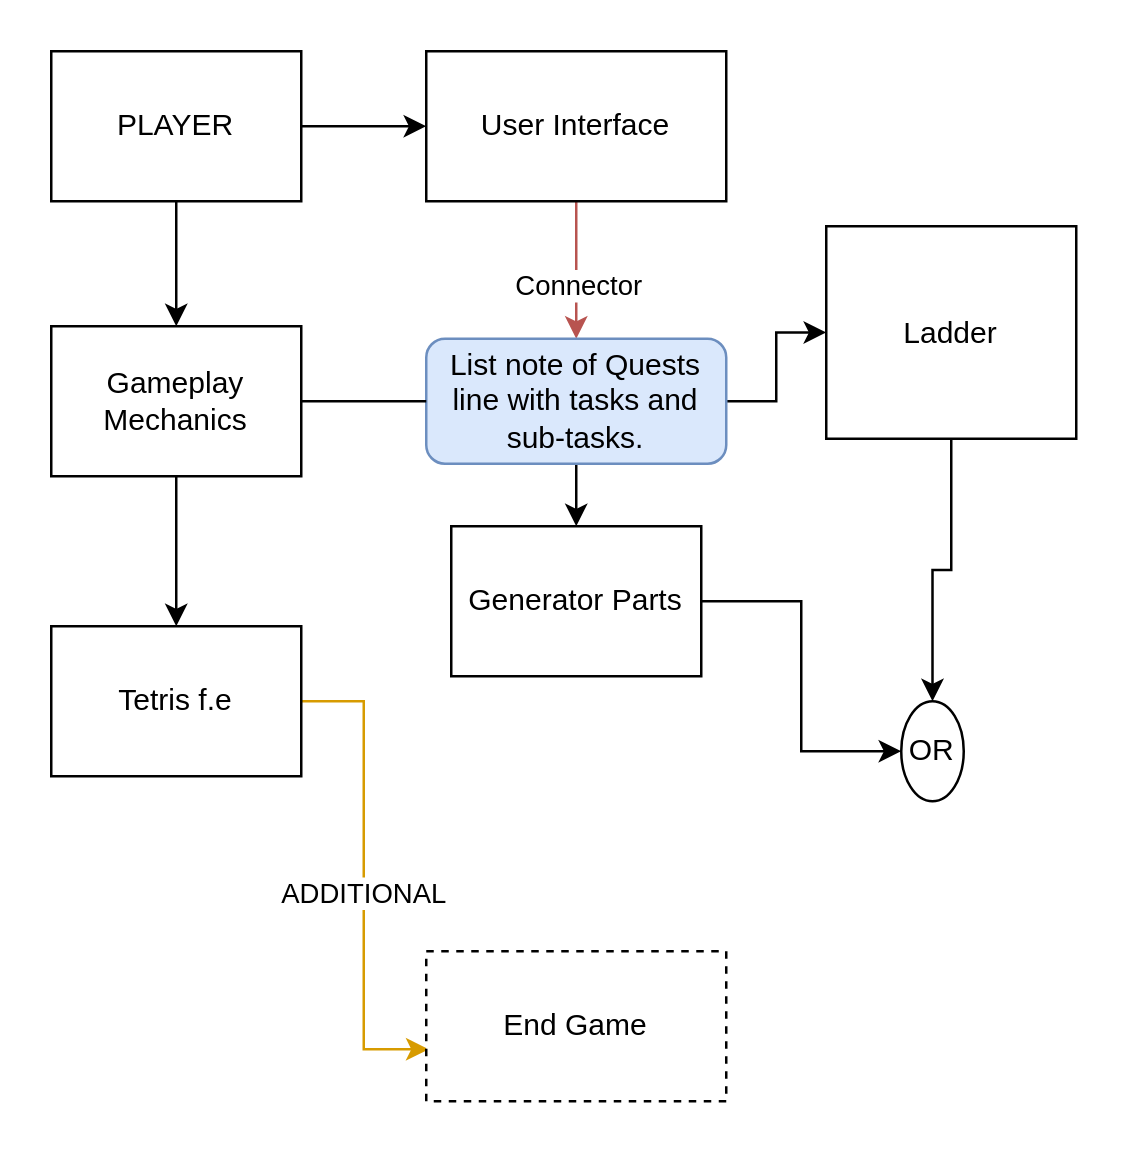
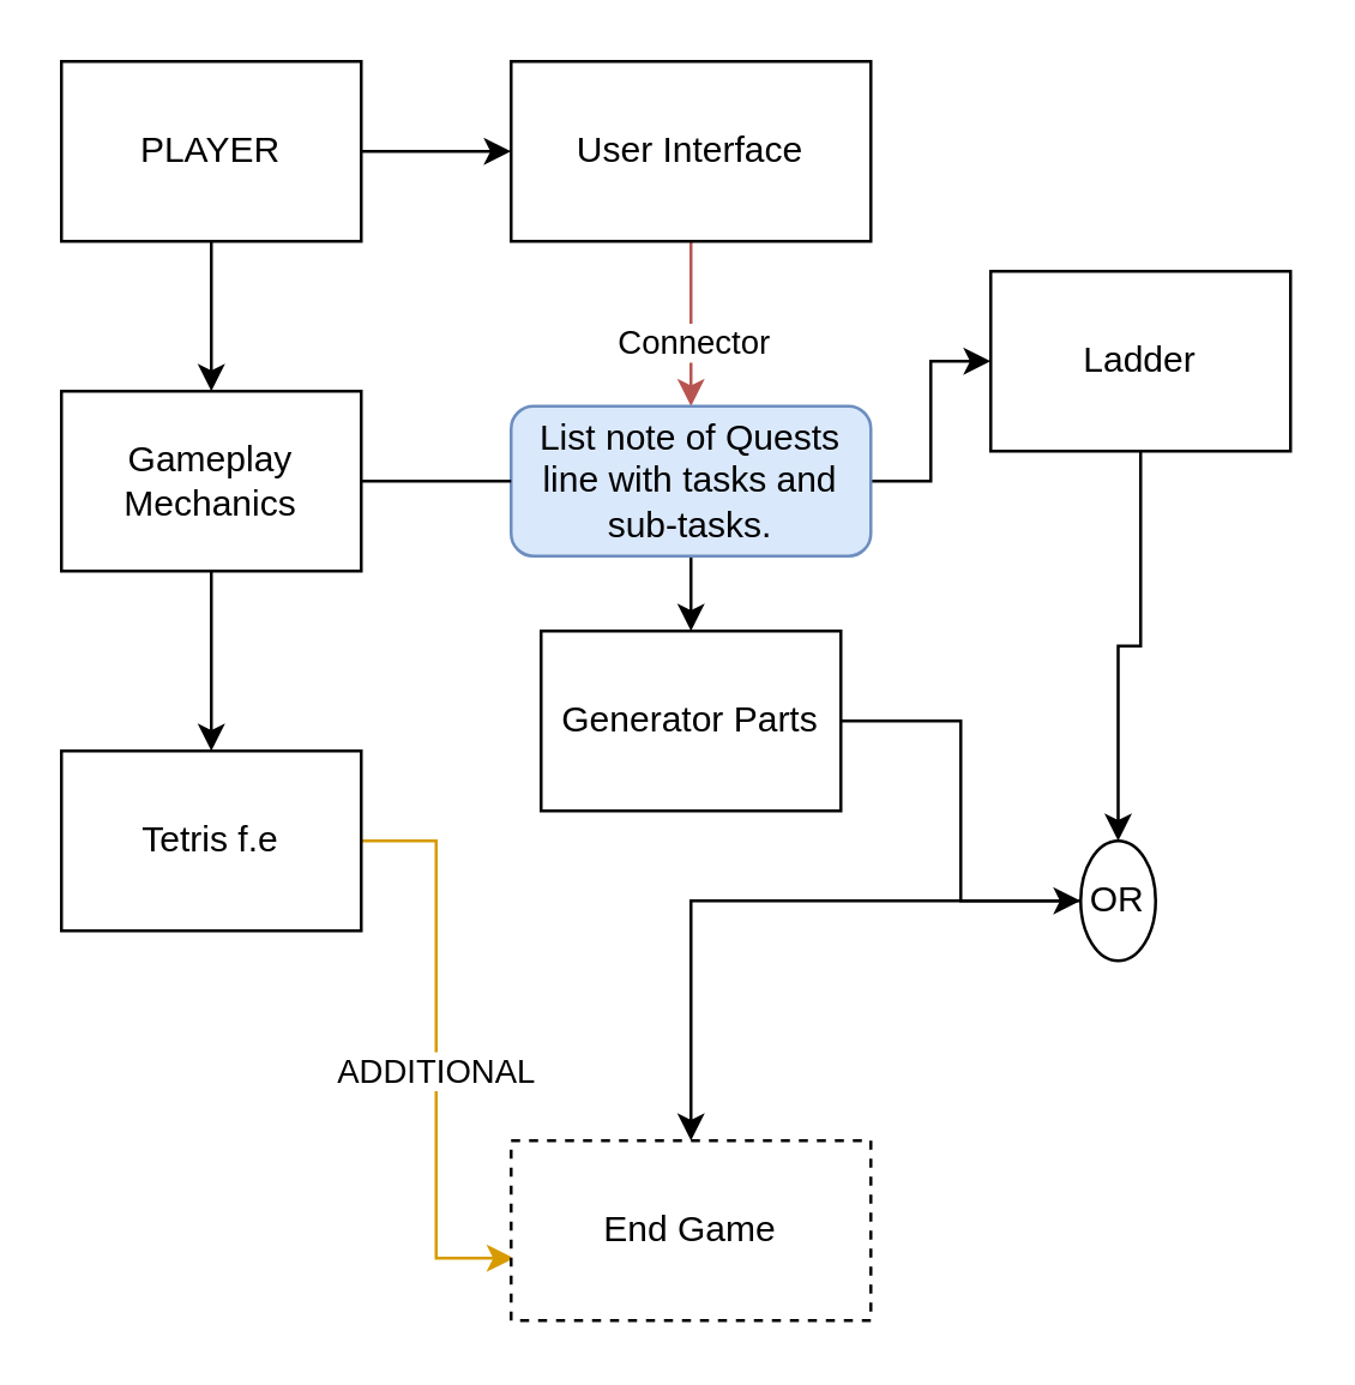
- <mxCell id="17" value="Ladder" style="rounded=0;whiteSpace=wrap;html=1;" vertex="1" parent="1"><mxGeometry x="330" y="90" width="100" height="85" as="geometry" /></mxCell>
+ <mxCell id="17" value="Ladder" style="rounded=0;whiteSpace=wrap;html=1;" vertex="1" parent="1"><mxGeometry x="330" y="90" width="100" height="60" as="geometry" /></mxCell>
+ <mxCell id="22" style="edgeStyle=orthogonalEdgeStyle;rounded=0;orthogonalLoop=1;jettySize=auto;html=1;" edge="1" parent="1" source="23" target="21"><mxGeometry relative="1" as="geometry" /></mxCell>
